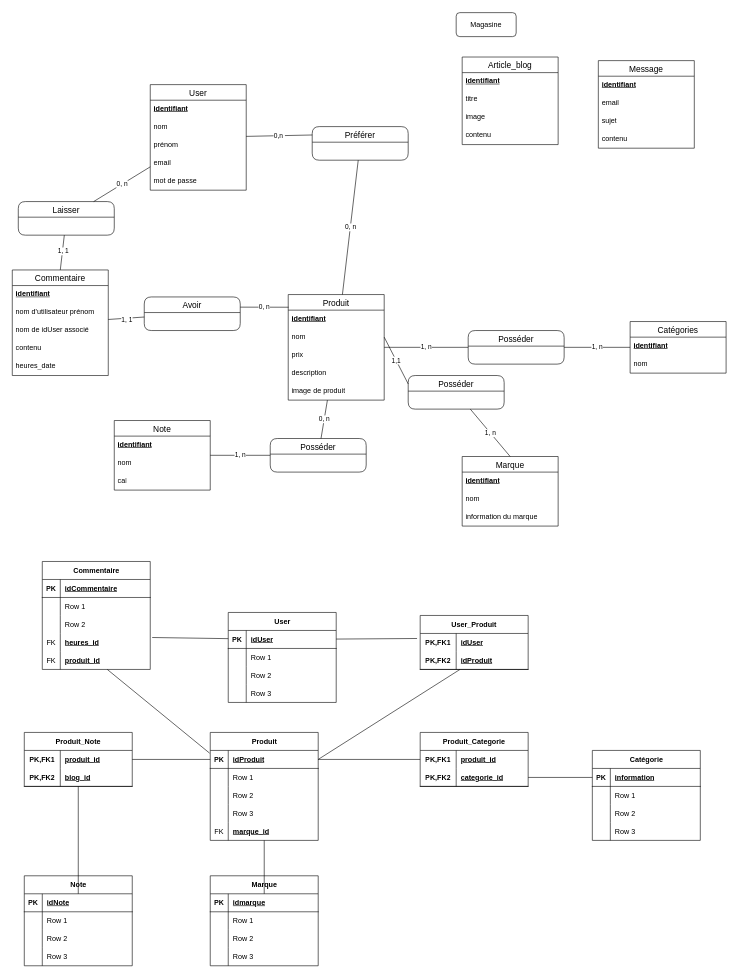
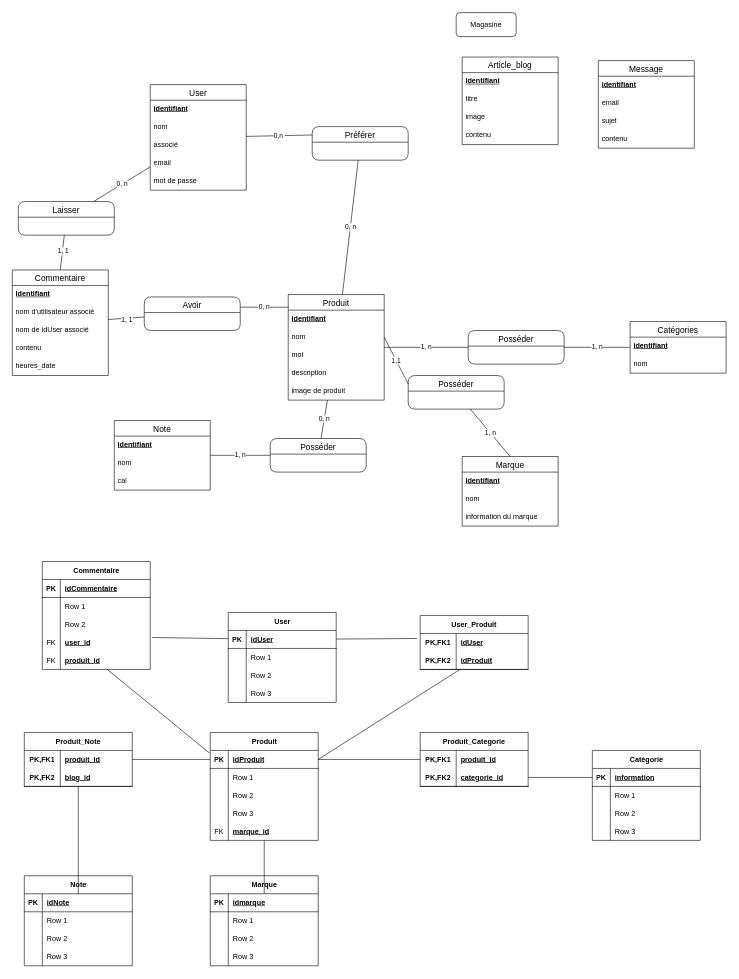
- <mxCell id="40" value="prénom" style="text;strokeColor=none;fillColor=none;spacingLeft=4;spacingRight=4;overflow=hidden;rotatable=0;points=[[0,0.5],[1,0.5]];portConstraint=eastwest;fontSize=12;whiteSpace=wrap;html=1;" parent="37" vertex="1"><mxGeometry y="86" width="160" height="30" as="geometry" /></mxCell>
+ <mxCell id="40" value="associé" style="text;strokeColor=none;fillColor=none;spacingLeft=4;spacingRight=4;overflow=hidden;rotatable=0;points=[[0,0.5],[1,0.5]];portConstraint=eastwest;fontSize=12;whiteSpace=wrap;html=1;" parent="37" vertex="1"><mxGeometry y="86" width="160" height="30" as="geometry" /></mxCell>
- <mxCell id="10" value="nom d'utilisateur prénom" style="text;strokeColor=none;fillColor=none;spacingLeft=4;spacingRight=4;overflow=hidden;rotatable=0;points=[[0,0.5],[1,0.5]];portConstraint=eastwest;fontSize=12;whiteSpace=wrap;html=1;" parent="8" vertex="1"><mxGeometry y="56" width="160" height="30" as="geometry" /></mxCell>
+ <mxCell id="10" value="nom d'utilisateur associé" style="text;strokeColor=none;fillColor=none;spacingLeft=4;spacingRight=4;overflow=hidden;rotatable=0;points=[[0,0.5],[1,0.5]];portConstraint=eastwest;fontSize=12;whiteSpace=wrap;html=1;" parent="8" vertex="1"><mxGeometry y="56" width="160" height="30" as="geometry" /></mxCell>
- <mxCell id="5" value="prix" style="text;strokeColor=none;fillColor=none;spacingLeft=4;spacingRight=4;overflow=hidden;rotatable=0;points=[[0,0.5],[1,0.5]];portConstraint=eastwest;fontSize=12;whiteSpace=wrap;html=1;" parent="2" vertex="1"><mxGeometry y="86" width="160" height="30" as="geometry" /></mxCell>
+ <mxCell id="5" value="mot" style="text;strokeColor=none;fillColor=none;spacingLeft=4;spacingRight=4;overflow=hidden;rotatable=0;points=[[0,0.5],[1,0.5]];portConstraint=eastwest;fontSize=12;whiteSpace=wrap;html=1;" parent="2" vertex="1"><mxGeometry y="86" width="160" height="30" as="geometry" /></mxCell>
- <mxCell id="74" value="&lt;b&gt;&lt;u&gt;heures_id&lt;/u&gt;&lt;/b&gt;" style="shape=partialRectangle;connectable=0;fillColor=none;top=0;left=0;bottom=0;right=0;align=left;spacingLeft=6;overflow=hidden;whiteSpace=wrap;html=1;" parent="72" vertex="1"><mxGeometry x="30" width="150" height="30" as="geometry"><mxRectangle width="150" height="30" as="alternateBounds" /></mxGeometry></mxCell>
+ <mxCell id="74" value="&lt;b&gt;&lt;u&gt;user_id&lt;/u&gt;&lt;/b&gt;" style="shape=partialRectangle;connectable=0;fillColor=none;top=0;left=0;bottom=0;right=0;align=left;spacingLeft=6;overflow=hidden;whiteSpace=wrap;html=1;" parent="72" vertex="1"><mxGeometry x="30" width="150" height="30" as="geometry"><mxRectangle width="150" height="30" as="alternateBounds" /></mxGeometry></mxCell>
